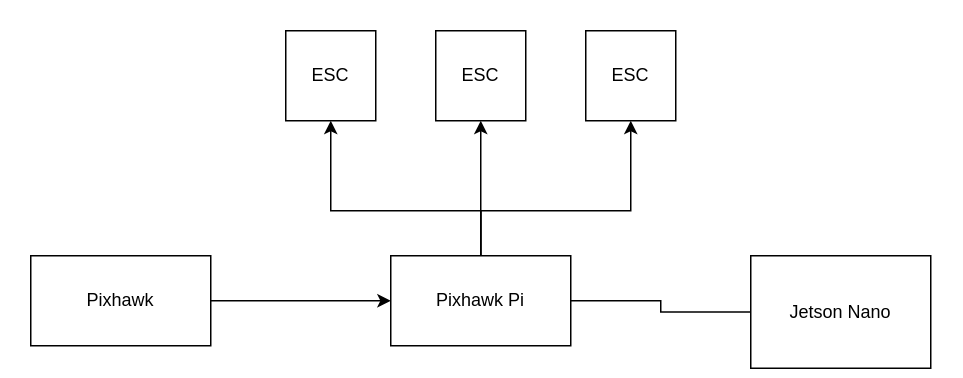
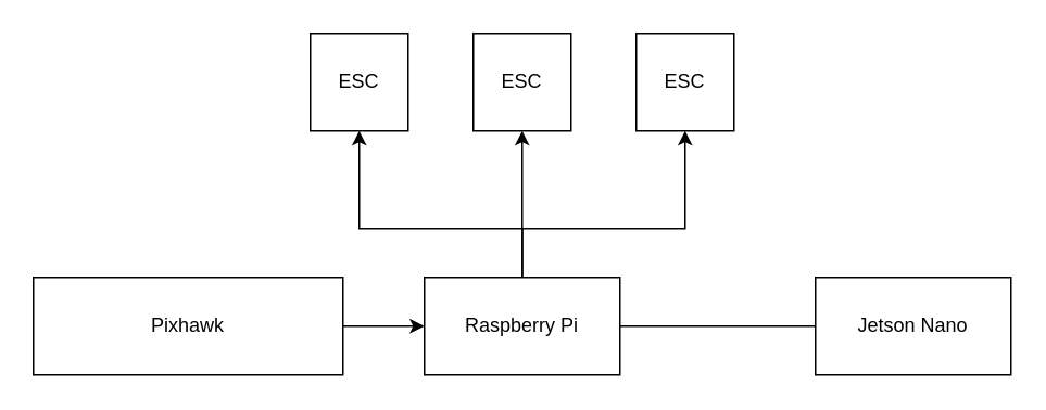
- <mxCell id="10" value="Pixhawk" style="whiteSpace=wrap;html=1;" vertex="1" parent="1"><mxGeometry x="20" y="170" width="120" height="60" as="geometry" /></mxCell>
+ <mxCell id="10" value="Pixhawk" style="whiteSpace=wrap;html=1;" vertex="1" parent="1"><mxGeometry x="20" y="170" width="190" height="60" as="geometry" /></mxCell>
- <mxCell id="12" value="Pixhawk Pi" style="rounded=0;whiteSpace=wrap;html=1;" vertex="1" parent="1"><mxGeometry x="260" y="170" width="120" height="60" as="geometry" /></mxCell>
+ <mxCell id="12" value="Raspberry Pi" style="rounded=0;whiteSpace=wrap;html=1;" vertex="1" parent="1"><mxGeometry x="260" y="170" width="120" height="60" as="geometry" /></mxCell>
- <mxCell id="9" value="Jetson Nano" style="whiteSpace=wrap;html=1;" vertex="1" parent="1"><mxGeometry x="500" y="170" width="120" height="75" as="geometry" /></mxCell>
+ <mxCell id="9" value="Jetson Nano" style="whiteSpace=wrap;html=1;" vertex="1" parent="1"><mxGeometry x="500" y="170" width="120" height="60" as="geometry" /></mxCell>
